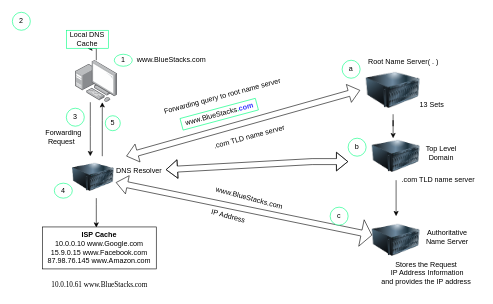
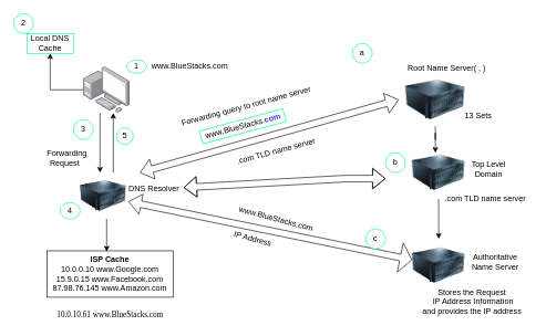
- <mxCell id="35" value="Local DNS Cache" style="whiteSpace=wrap;html=1;fontSize=12;fontColor=#000000;strokeColor=#00FF80;" parent="1" vertex="1"><mxGeometry x="110" y="50" width="70" height="30" as="geometry" /></mxCell>
+ <mxCell id="35" value="Local DNS Cache" style="whiteSpace=wrap;html=1;fontSize=12;fontColor=#000000;strokeColor=#00FF80;" parent="1" vertex="1"><mxGeometry x="40" y="50" width="70" height="30" as="geometry" /></mxCell>
- <mxCell id="32" value="a" style="ellipse;whiteSpace=wrap;html=1;fontSize=12;fontColor=#000000;strokeColor=#00FF80;" parent="1" vertex="1"><mxGeometry x="570" y="100" width="30" height="30" as="geometry" /></mxCell>
+ <mxCell id="32" value="a" style="ellipse;whiteSpace=wrap;html=1;fontSize=12;fontColor=#000000;strokeColor=#00FF80;" parent="1" vertex="1"><mxGeometry x="530" y="65" width="30" height="30" as="geometry" /></mxCell>
- <mxCell id="40" value="Forwarding &lt;br&gt;Request&amp;nbsp;&amp;nbsp;" style="text;html=1;align=center;verticalAlign=middle;resizable=0;points=[];autosize=1;strokeColor=none;fillColor=none;" vertex="1" parent="1"><mxGeometry x="70" y="211.5" width="70" height="32" as="geometry" /></mxCell>
+ <mxCell id="40" value="Forwarding &lt;br&gt;Request&amp;nbsp;&amp;nbsp;" style="text;html=1;align=center;verticalAlign=middle;resizable=0;points=[];autosize=1;strokeColor=none;fillColor=none;" vertex="1" parent="1"><mxGeometry x="65" y="221.5" width="70" height="32" as="geometry" /></mxCell>
